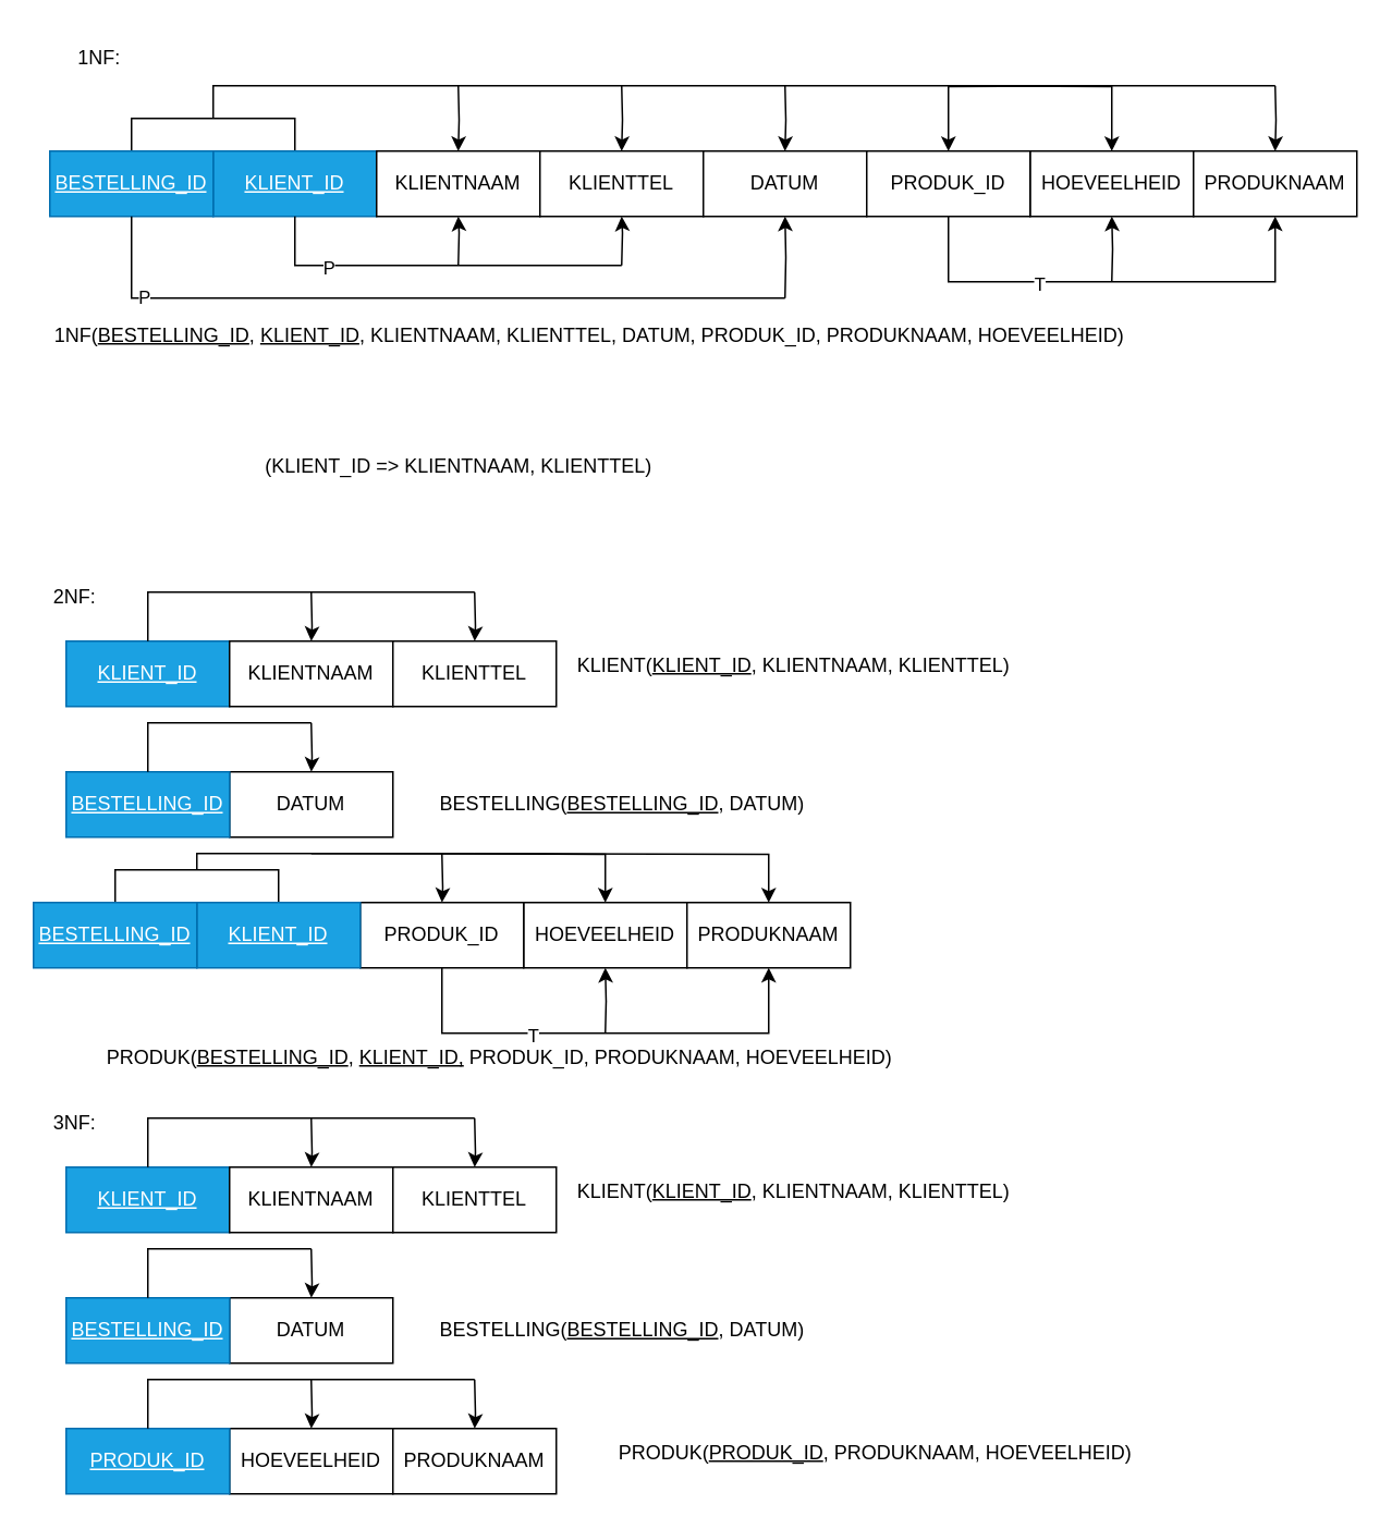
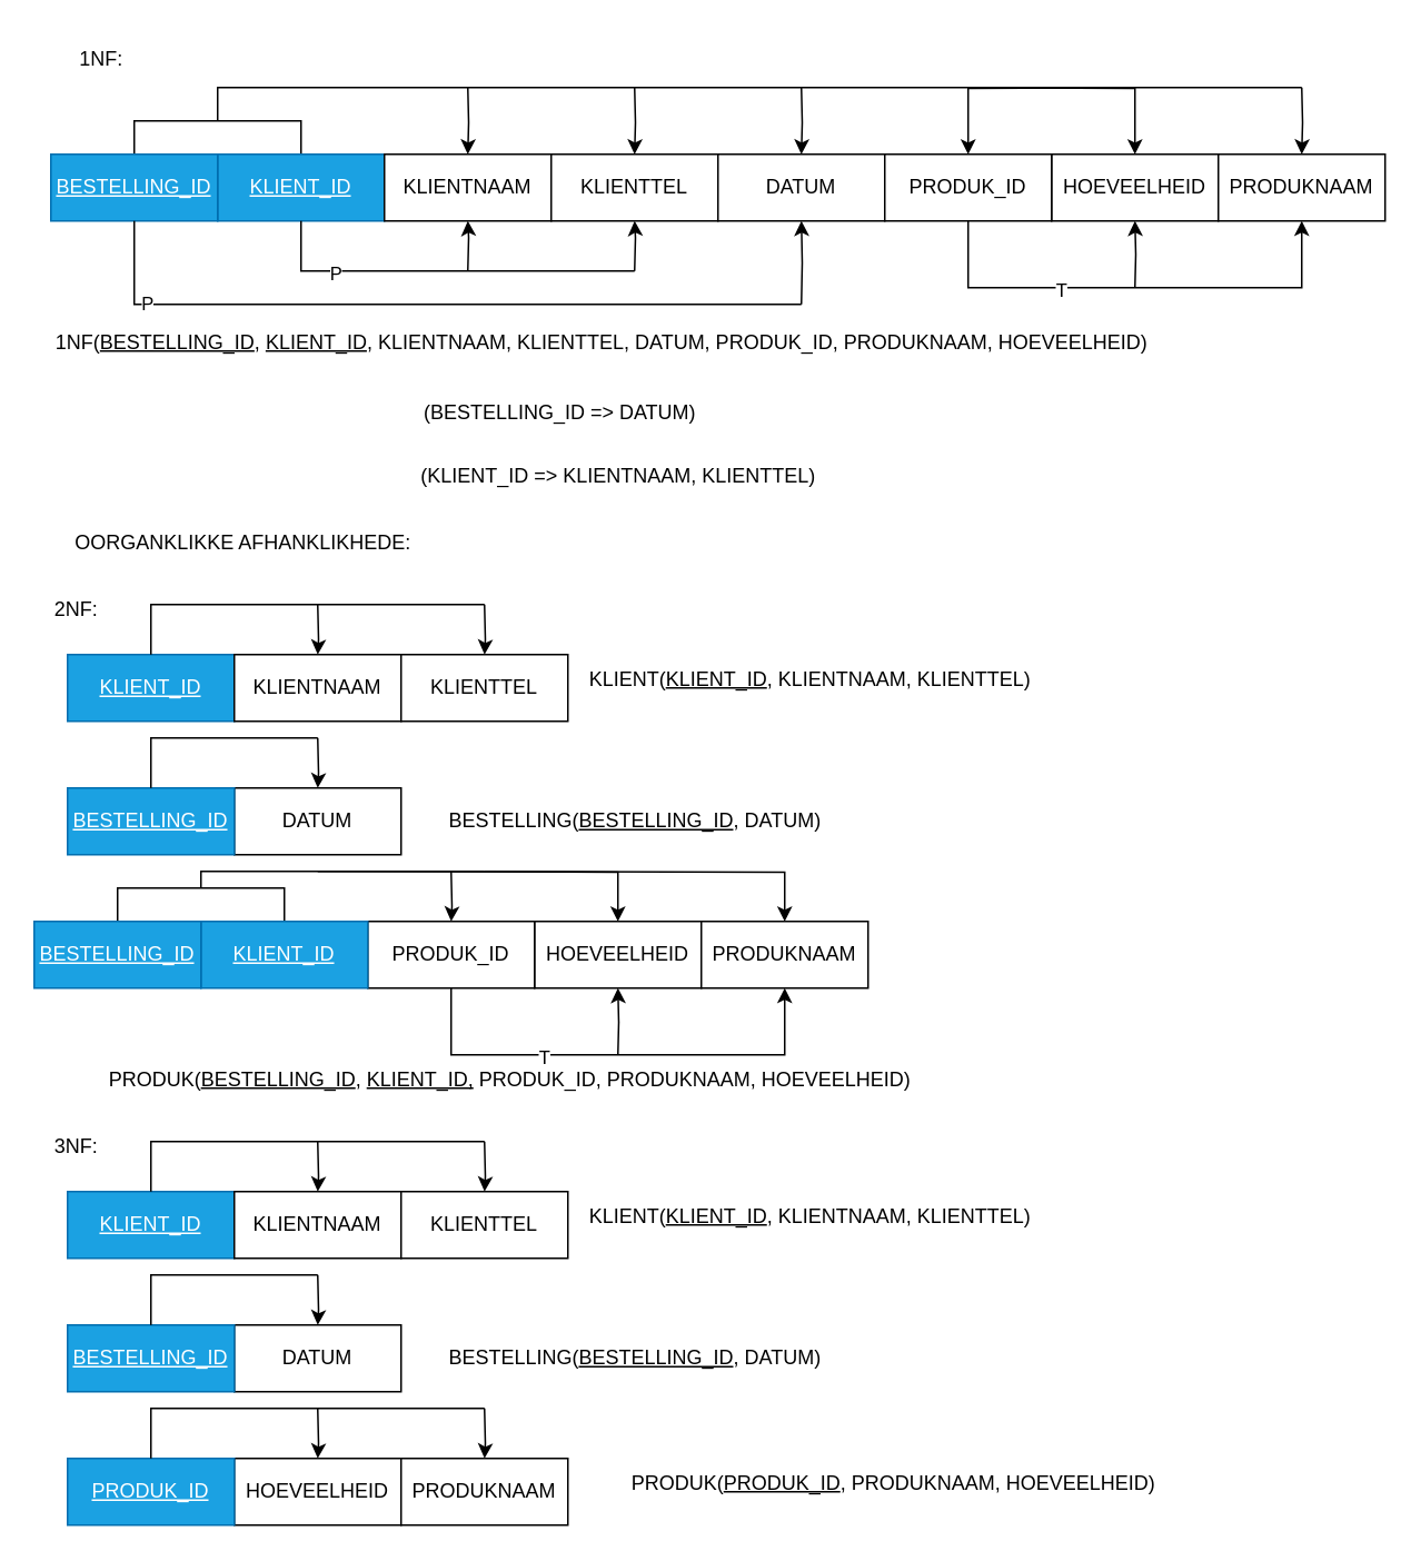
+ <mxCell id="30" value="(BESTELLING_ID =&amp;gt; DATUM)" style="text;html=1;align=center;verticalAlign=middle;resizable=0;points=[];autosize=1;strokeColor=none;fillColor=none;" parent="1" vertex="1"><mxGeometry x="240" y="232" width="190" height="30" as="geometry" /></mxCell>
- <mxCell id="31" value="(KLIENT_ID =&amp;gt; KLIENTNAAM, KLIENTTEL)" style="text;html=1;align=center;verticalAlign=middle;resizable=0;points=[];autosize=1;strokeColor=none;fillColor=none;" parent="1" vertex="1"><mxGeometry x="150" y="270" width="260" height="30" as="geometry" /></mxCell>
+ <mxCell id="31" value="(KLIENT_ID =&amp;gt; KLIENTNAAM, KLIENTTEL)" style="text;html=1;align=center;verticalAlign=middle;resizable=0;points=[];autosize=1;strokeColor=none;fillColor=none;" parent="1" vertex="1"><mxGeometry x="240" y="270" width="260" height="30" as="geometry" /></mxCell>
+ <mxCell id="32" value="OORGANKLIKKE AFHANKLIKHEDE:" style="text;html=1;align=center;verticalAlign=middle;resizable=0;points=[];autosize=1;strokeColor=none;fillColor=none;" parent="1" vertex="1"><mxGeometry x="35" y="310" width="220" height="30" as="geometry" /></mxCell>
